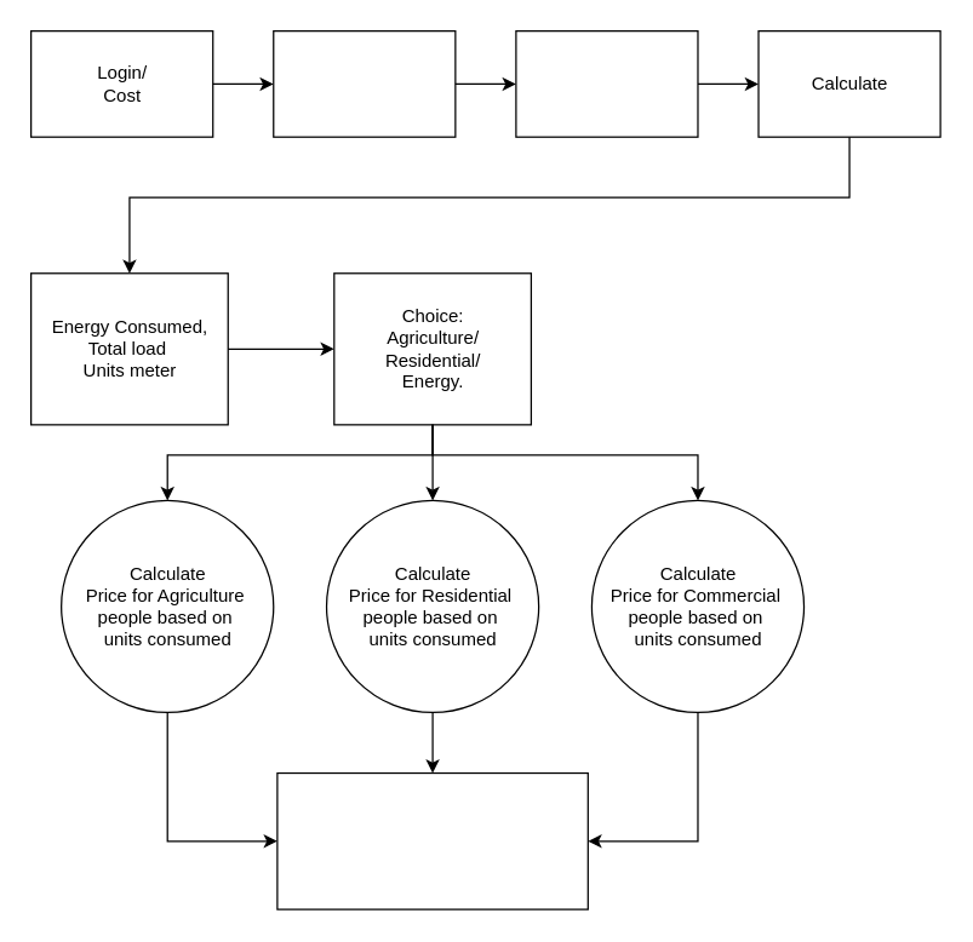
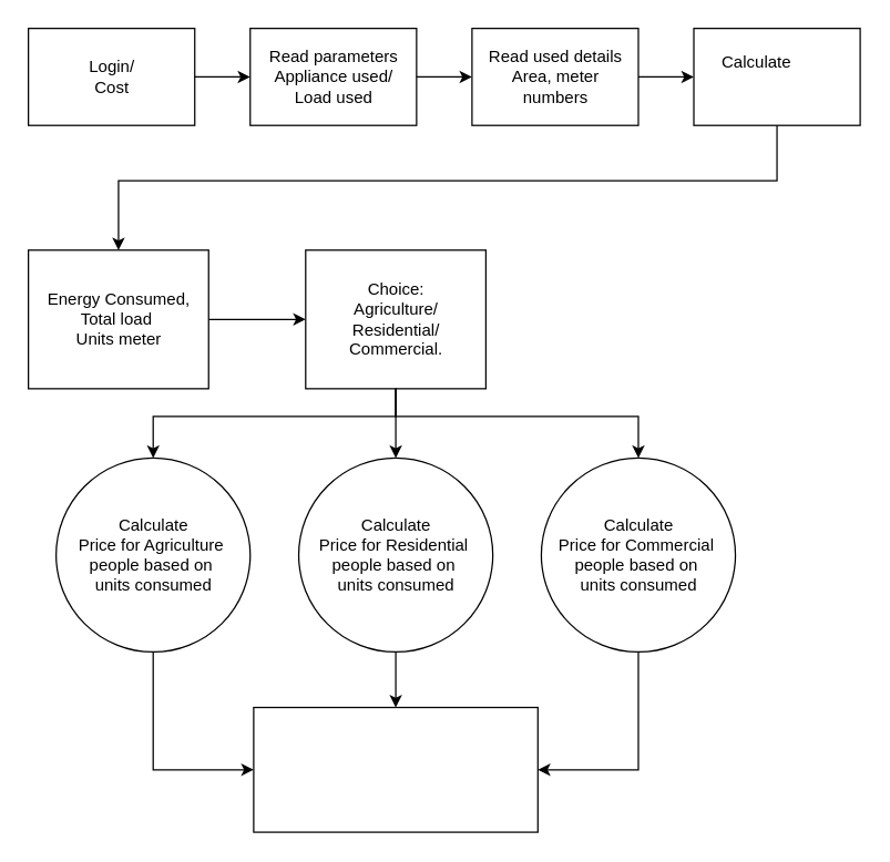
+ <mxCell id="24" value="Read parameters&lt;br&gt;Appliance used/&lt;br&gt;Load used" style="text;html=1;resizable=0;autosize=1;align=center;verticalAlign=middle;points=[];fillColor=none;strokeColor=none;rounded=0;" parent="1" vertex="1"><mxGeometry x="185" y="30" width="110" height="50" as="geometry" /></mxCell>
+ <mxCell id="25" value="Read used details&lt;br&gt;Area, meter&lt;br&gt;numbers" style="text;html=1;resizable=0;autosize=1;align=center;verticalAlign=middle;points=[];fillColor=none;strokeColor=none;rounded=0;" parent="1" vertex="1"><mxGeometry x="345" y="30" width="110" height="50" as="geometry" /></mxCell>
- <mxCell id="26" value="Calculate" style="text;html=1;resizable=0;autosize=1;align=center;verticalAlign=middle;points=[];fillColor=none;strokeColor=none;rounded=0;" parent="1" vertex="1"><mxGeometry x="525" y="45" width="70" height="20" as="geometry" /></mxCell>
+ <mxCell id="26" value="Calculate" style="text;html=1;resizable=0;autosize=1;align=center;verticalAlign=middle;points=[];fillColor=none;strokeColor=none;rounded=0;" parent="1" vertex="1"><mxGeometry x="510" y="35" width="70" height="20" as="geometry" /></mxCell>
- <mxCell id="28" value="Choice:&lt;br&gt;Agriculture/&lt;br&gt;Residential/&lt;br&gt;Energy." style="text;html=1;resizable=0;autosize=1;align=center;verticalAlign=middle;points=[];fillColor=none;strokeColor=none;rounded=0;" parent="1" vertex="1"><mxGeometry x="245" y="200" width="80" height="60" as="geometry" /></mxCell>
+ <mxCell id="28" value="Choice:&lt;br&gt;Agriculture/&lt;br&gt;Residential/&lt;br&gt;Commercial." style="text;html=1;resizable=0;autosize=1;align=center;verticalAlign=middle;points=[];fillColor=none;strokeColor=none;rounded=0;" parent="1" vertex="1"><mxGeometry x="245" y="200" width="80" height="60" as="geometry" /></mxCell>
